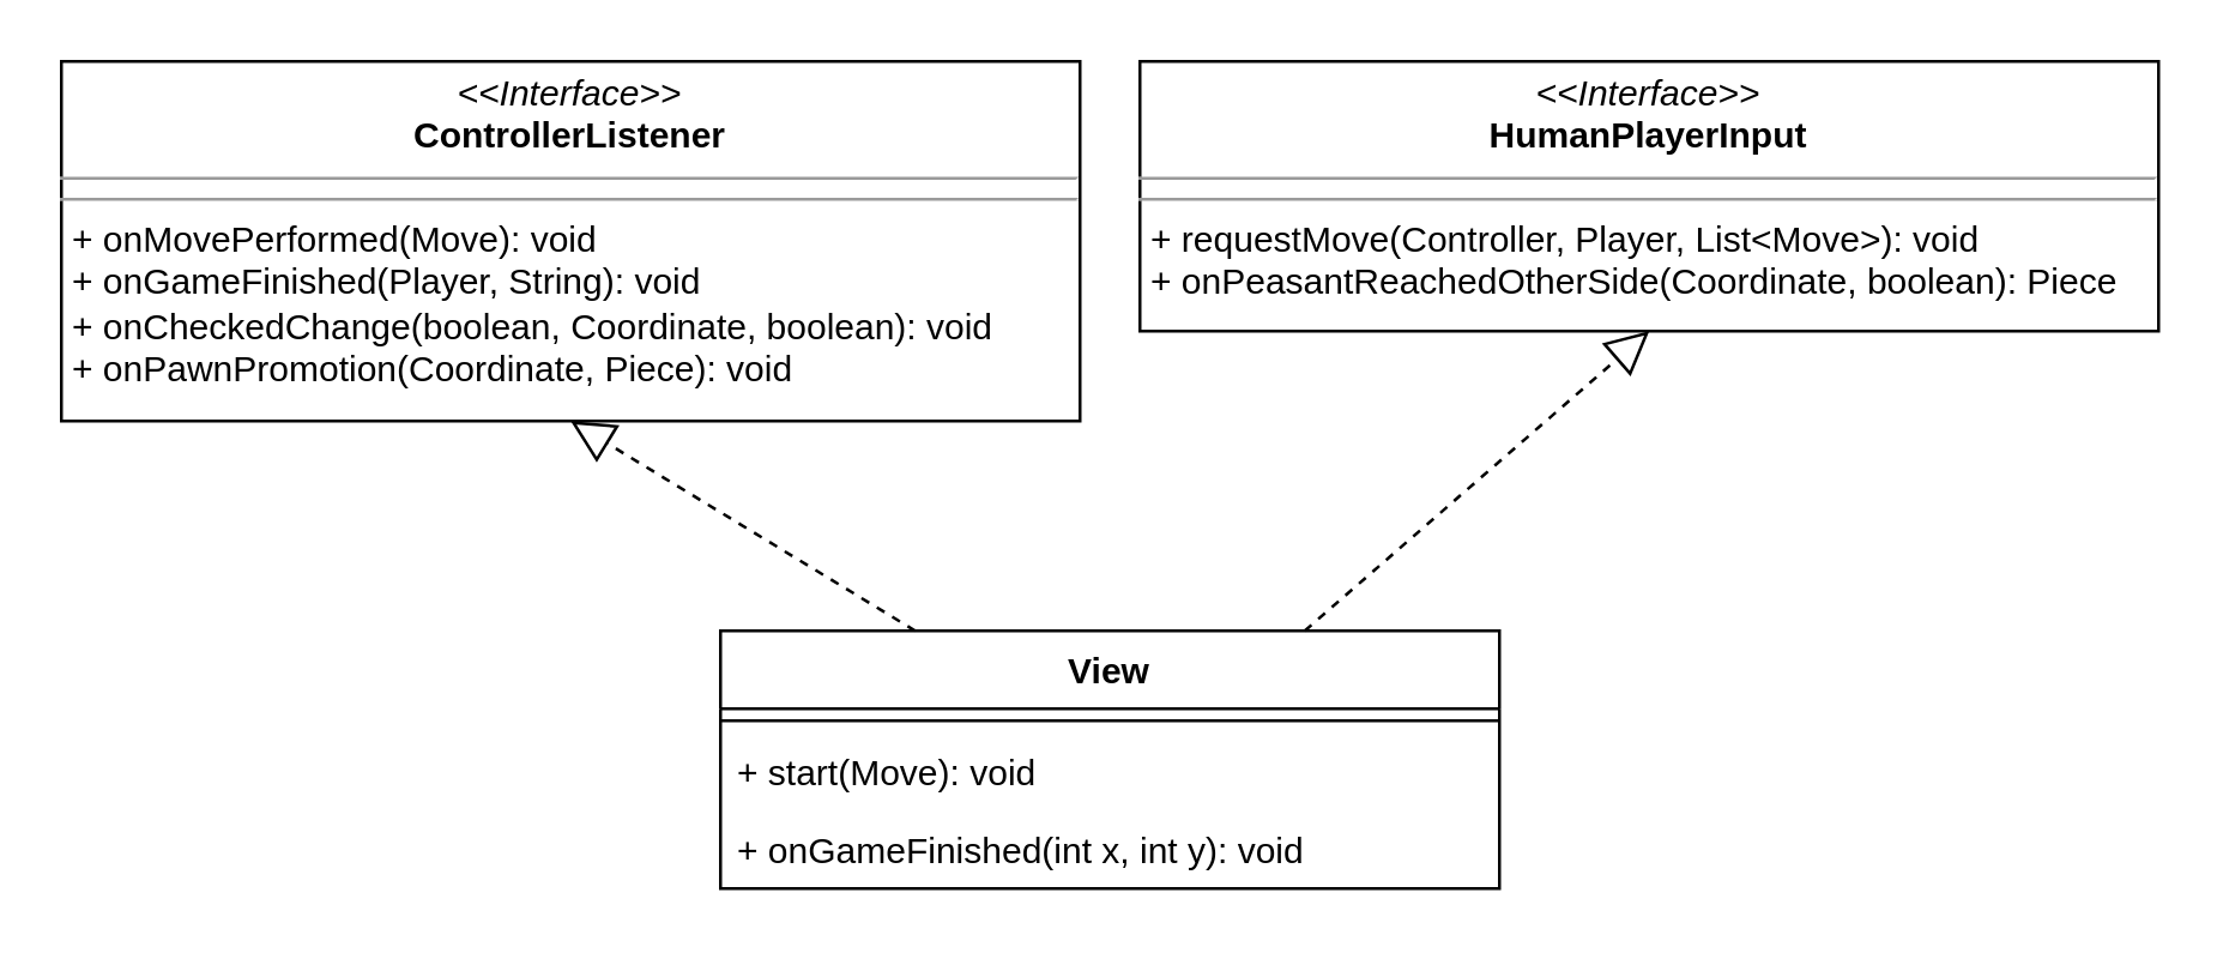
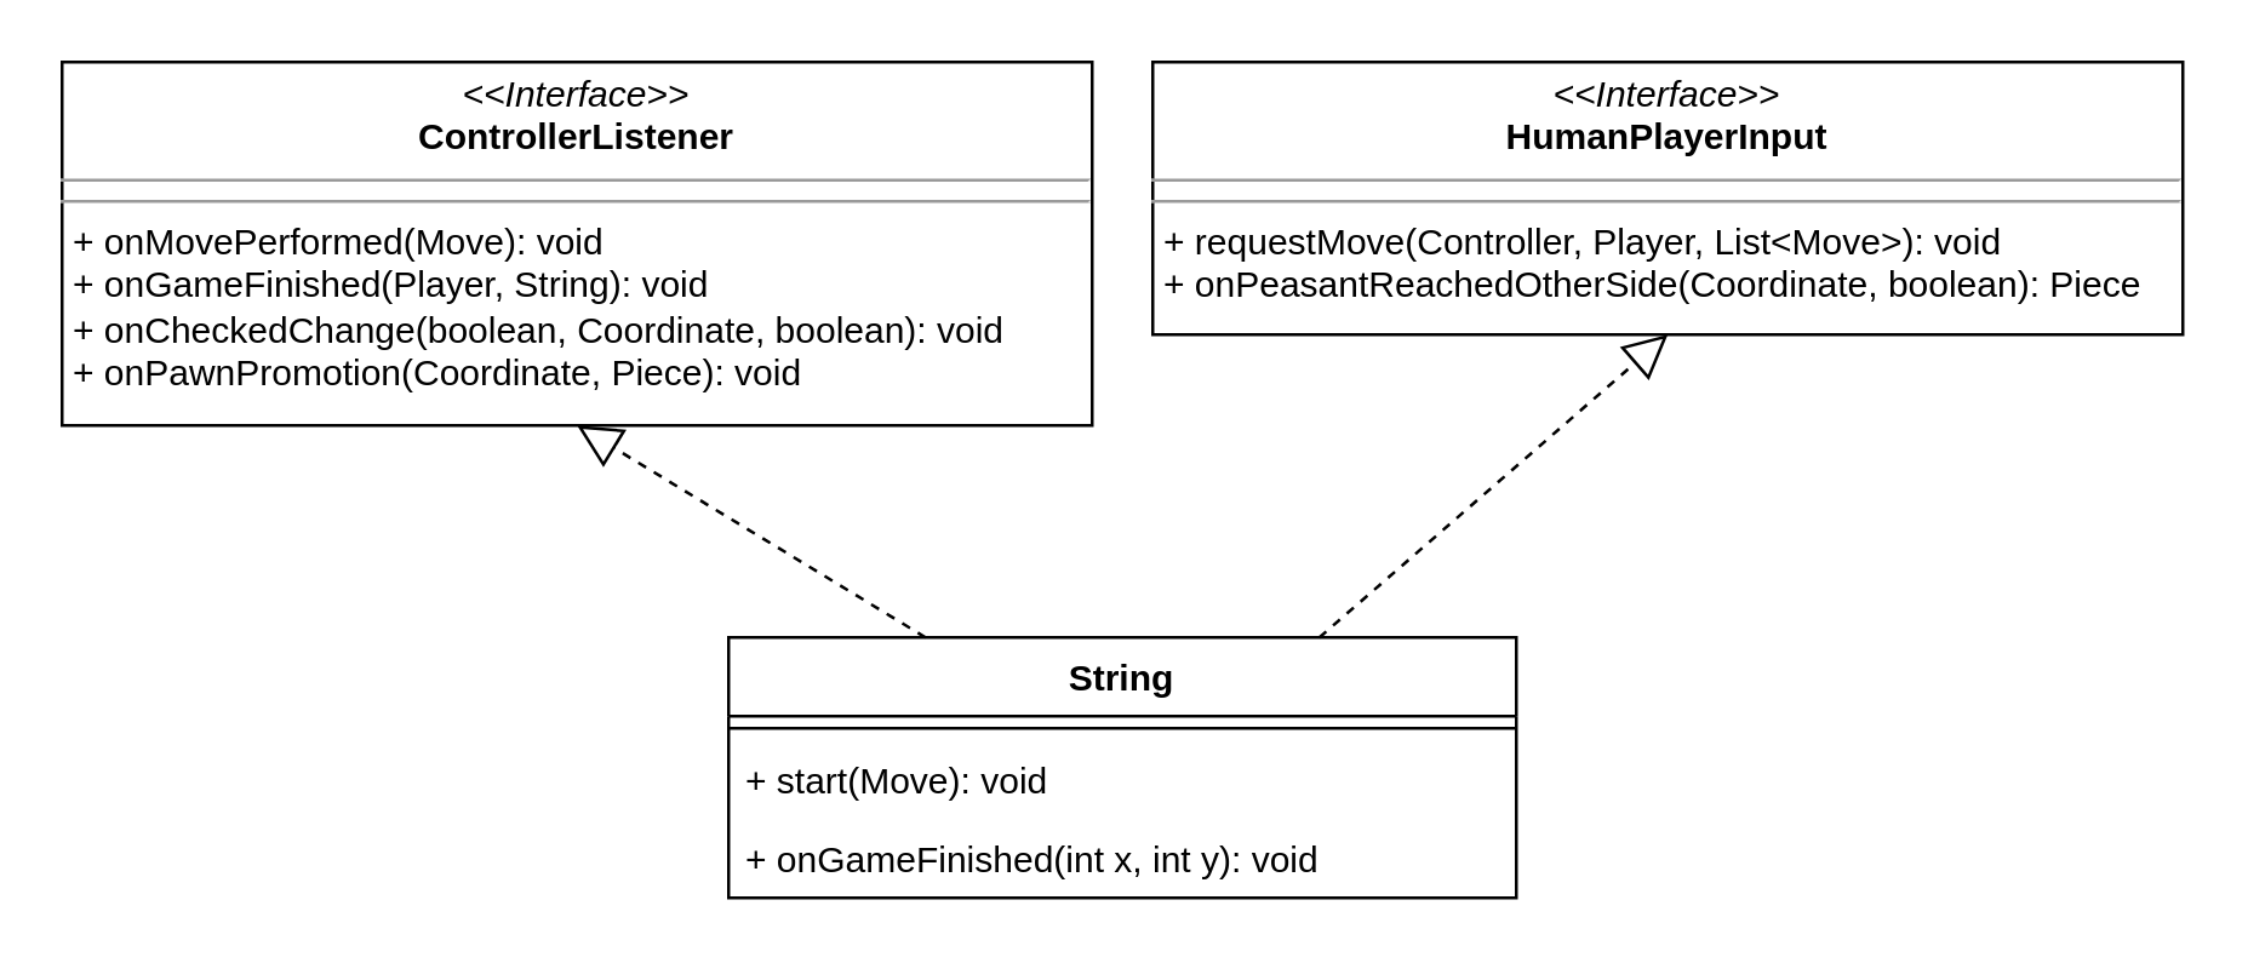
- <mxCell id="2" value="View" style="swimlane;fontStyle=1;align=center;verticalAlign=top;childLayout=stackLayout;horizontal=1;startSize=26;horizontalStack=0;resizeParent=1;resizeParentMax=0;resizeLast=0;collapsible=1;marginBottom=0;" vertex="1" parent="1"><mxGeometry x="240" y="210" width="260" height="86" as="geometry" /></mxCell>
+ <mxCell id="2" value="String" style="swimlane;fontStyle=1;align=center;verticalAlign=top;childLayout=stackLayout;horizontal=1;startSize=26;horizontalStack=0;resizeParent=1;resizeParentMax=0;resizeLast=0;collapsible=1;marginBottom=0;" vertex="1" parent="1"><mxGeometry x="240" y="210" width="260" height="86" as="geometry" /></mxCell>
